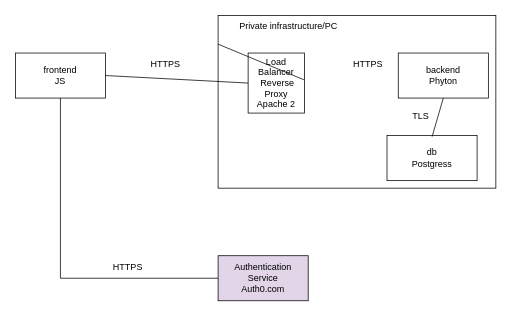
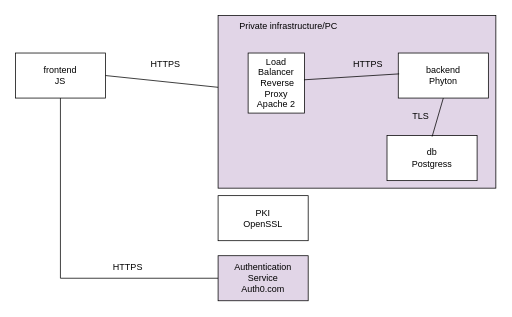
- <mxCell id="7" value="" style="endArrow=none;html=1;rounded=0;exitX=0.992;exitY=0.446;exitDx=0;exitDy=0;exitPerimeter=0;" edge="1" parent="1" source="5" target="2"><mxGeometry width="50" height="50" relative="1" as="geometry"><mxPoint x="460" y="170" as="sourcePoint" /><mxPoint x="510" y="120" as="targetPoint" /></mxGeometry></mxCell>
+ <mxCell id="7" value="" style="endArrow=none;html=1;rounded=0;entryX=0.01;entryY=0.463;entryDx=0;entryDy=0;entryPerimeter=0;exitX=0.992;exitY=0.446;exitDx=0;exitDy=0;exitPerimeter=0;" edge="1" parent="1" source="5" target="3"><mxGeometry width="50" height="50" relative="1" as="geometry"><mxPoint x="460" y="170" as="sourcePoint" /><mxPoint x="510" y="120" as="targetPoint" /></mxGeometry></mxCell>
- <mxCell id="9" value="" style="endArrow=none;html=1;rounded=0;entryX=0;entryY=0.5;entryDx=0;entryDy=0;exitX=1;exitY=0.5;exitDx=0;exitDy=0;" edge="1" parent="1" source="8" target="5"><mxGeometry width="50" height="50" relative="1" as="geometry"><mxPoint x="330" y="210" as="sourcePoint" /><mxPoint x="380" y="160" as="targetPoint" /></mxGeometry></mxCell>
+ <mxCell id="9" value="" style="endArrow=none;html=1;rounded=0;exitX=1;exitY=0.5;exitDx=0;exitDy=0;" edge="1" parent="1" source="8" target="2"><mxGeometry width="50" height="50" relative="1" as="geometry"><mxPoint x="330" y="210" as="sourcePoint" /><mxPoint x="380" y="160" as="targetPoint" /></mxGeometry></mxCell>
- <mxCell id="2" value="&lt;span style=&quot;white-space: pre;&quot;&gt;&#09;&lt;/span&gt;Private infrastructure/PC" style="rounded=0;whiteSpace=wrap;html=1;align=left;verticalAlign=top;" vertex="1" parent="1"><mxGeometry x="290" y="20" width="370" height="230" as="geometry" /></mxCell>
+ <mxCell id="2" value="&lt;span style=&quot;white-space: pre;&quot;&gt;&#09;&lt;/span&gt;Private infrastructure/PC" style="rounded=0;whiteSpace=wrap;html=1;align=left;verticalAlign=top;fillColor=#e1d5e7;" vertex="1" parent="1"><mxGeometry x="290" y="20" width="370" height="230" as="geometry" /></mxCell>
+ <mxCell id="10" value="&lt;div&gt;PKI&lt;/div&gt;&lt;div&gt;OpenSSL&lt;br&gt;&lt;/div&gt;" style="rounded=0;whiteSpace=wrap;html=1;" vertex="1" parent="1"><mxGeometry x="290" y="260" width="120" height="60" as="geometry" /></mxCell>
